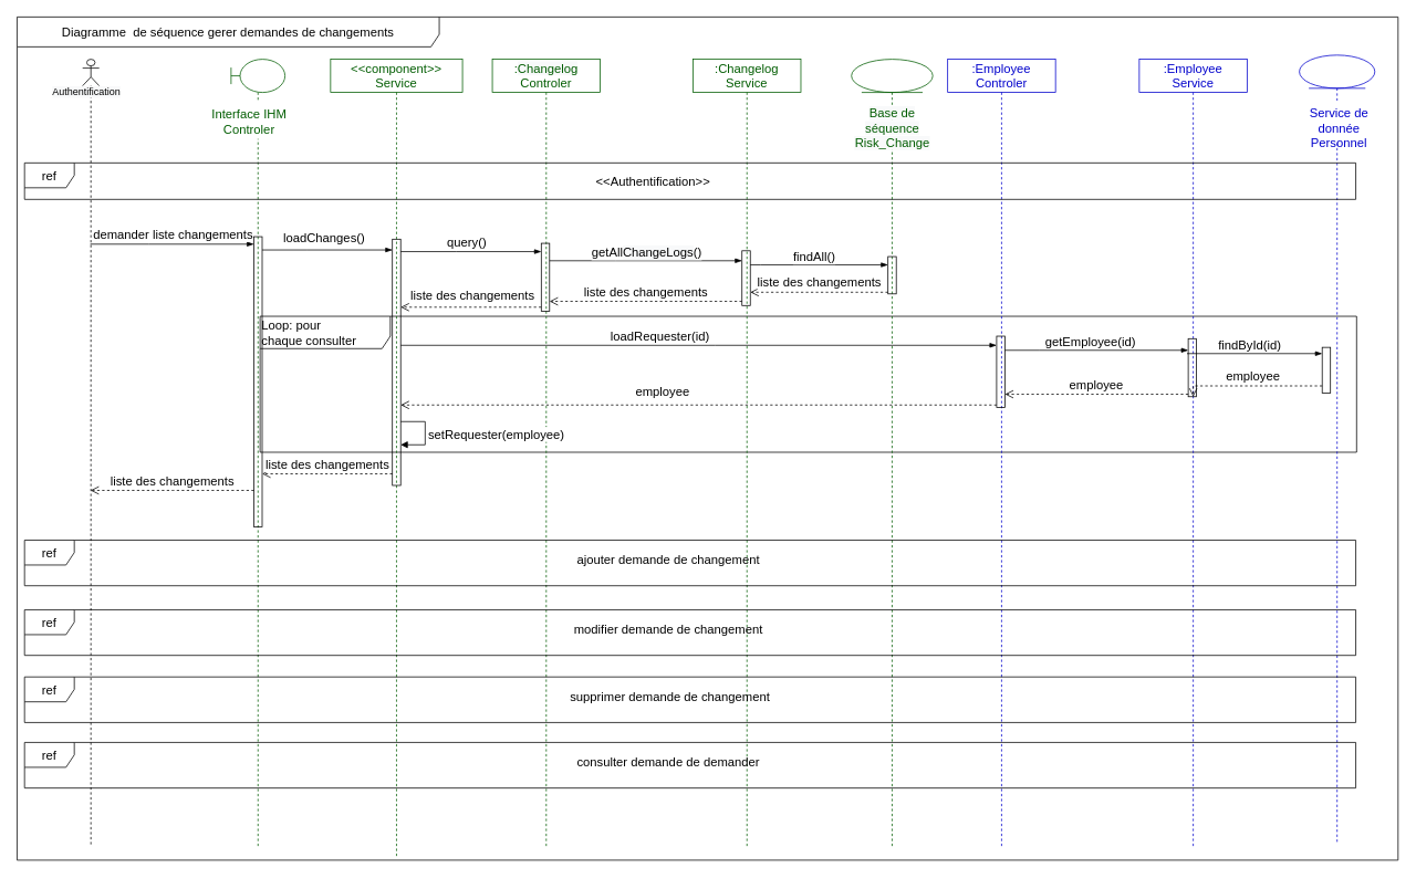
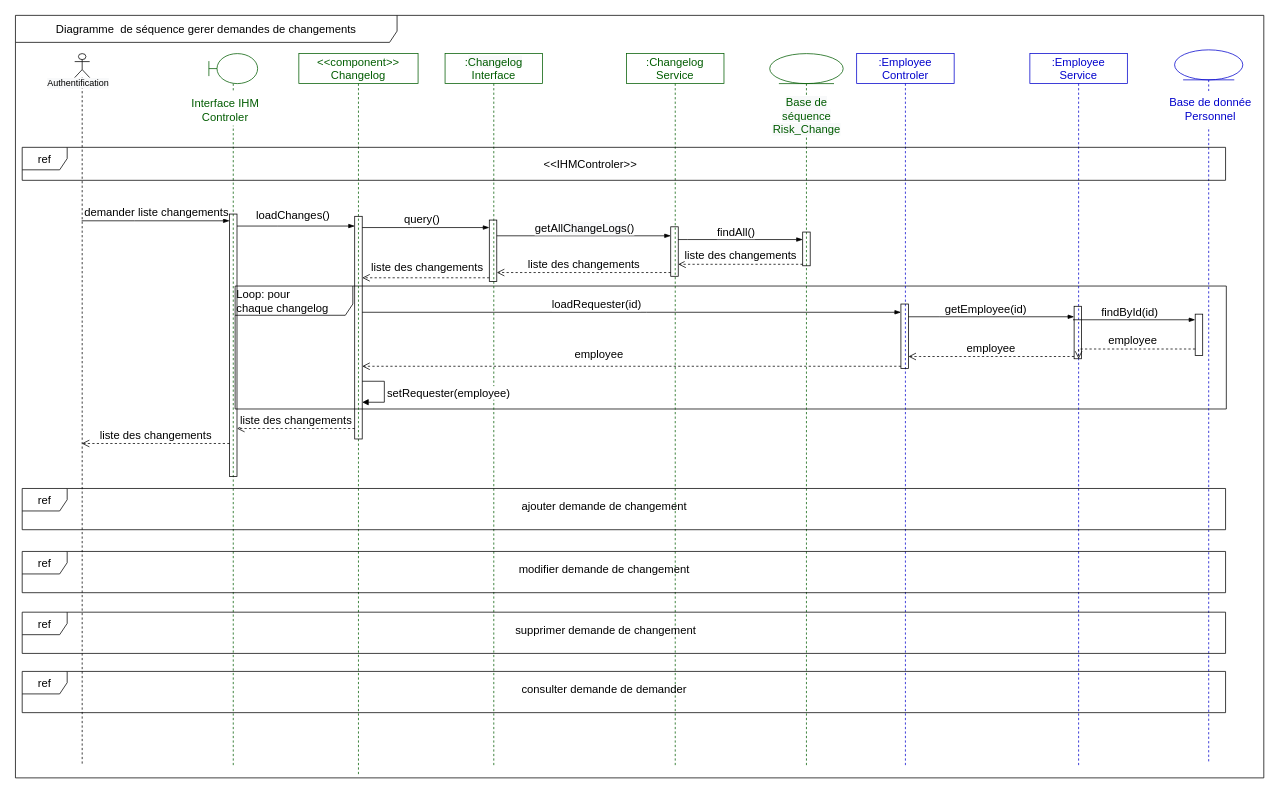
- <mxCell id="43" value="&amp;lt;&amp;lt;component&amp;gt;&amp;gt;&lt;br&gt;Service" style="shape=umlLifeline;perimeter=lifelinePerimeter;whiteSpace=wrap;html=1;container=1;collapsible=0;recursiveResize=0;outlineConnect=0;rounded=0;shadow=0;glass=0;sketch=0;fillColor=none;fontSize=15;fontColor=#005C00;strokeColor=#005C00;" parent="1" vertex="1"><mxGeometry x="398" y="71" width="159" height="961" as="geometry" /></mxCell>
+ <mxCell id="43" value="&amp;lt;&amp;lt;component&amp;gt;&amp;gt;&lt;br&gt;Changelog" style="shape=umlLifeline;perimeter=lifelinePerimeter;whiteSpace=wrap;html=1;container=1;collapsible=0;recursiveResize=0;outlineConnect=0;rounded=0;shadow=0;glass=0;sketch=0;fillColor=none;fontSize=15;fontColor=#005C00;strokeColor=#005C00;" parent="1" vertex="1"><mxGeometry x="398" y="71" width="159" height="961" as="geometry" /></mxCell>
- <mxCell id="4" value=":&lt;span style=&quot;background-color: rgb(248, 249, 250);&quot;&gt;Changelog&lt;/span&gt;&lt;br&gt;Controler" style="shape=umlLifeline;perimeter=lifelinePerimeter;whiteSpace=wrap;html=1;container=1;collapsible=0;recursiveResize=0;outlineConnect=0;rounded=0;shadow=0;glass=0;sketch=0;fillColor=none;fontSize=15;fontColor=#005C00;strokeColor=#005C00;labelBackgroundColor=default;" parent="1" vertex="1"><mxGeometry x="593" y="71" width="130" height="950" as="geometry" /></mxCell>
+ <mxCell id="4" value=":&lt;span style=&quot;background-color: rgb(248, 249, 250);&quot;&gt;Changelog&lt;/span&gt;&lt;br&gt;Interface" style="shape=umlLifeline;perimeter=lifelinePerimeter;whiteSpace=wrap;html=1;container=1;collapsible=0;recursiveResize=0;outlineConnect=0;rounded=0;shadow=0;glass=0;sketch=0;fillColor=none;fontSize=15;fontColor=#005C00;strokeColor=#005C00;labelBackgroundColor=default;" parent="1" vertex="1"><mxGeometry x="593" y="71" width="130" height="950" as="geometry" /></mxCell>
- <mxCell id="18" value="Service de donnée&lt;br&gt;Personnel" style="text;whiteSpace=wrap;html=1;fontSize=15;align=center;fillColor=default;fontColor=#0000CC;" parent="17" vertex="1"><mxGeometry x="-11" y="55" width="118" height="48" as="geometry" /></mxCell>
+ <mxCell id="18" value="Base de donnée&lt;br&gt;Personnel" style="text;whiteSpace=wrap;html=1;fontSize=15;align=center;fillColor=default;fontColor=#0000CC;" parent="17" vertex="1"><mxGeometry x="-11" y="55" width="118" height="48" as="geometry" /></mxCell>
- <mxCell id="51" value="&amp;lt;&amp;lt;Authentification&amp;gt;&amp;gt;" style="text;html=1;strokeColor=none;fillColor=none;align=center;verticalAlign=middle;whiteSpace=wrap;rounded=0;labelBackgroundColor=none;fontSize=15;fontColor=#000000;" parent="1" vertex="1"><mxGeometry x="711" y="203" width="152" height="30" as="geometry" /></mxCell>
+ <mxCell id="51" value="&amp;lt;&amp;lt;IHMControler&amp;gt;&amp;gt;" style="text;html=1;strokeColor=none;fillColor=none;align=center;verticalAlign=middle;whiteSpace=wrap;rounded=0;labelBackgroundColor=none;fontSize=15;fontColor=#000000;" parent="1" vertex="1"><mxGeometry x="711" y="203" width="152" height="30" as="geometry" /></mxCell>
- <mxCell id="3" value="Loop: pour &lt;br&gt;&lt;div style=&quot;text-align: center;&quot;&gt;&lt;span style=&quot;background-color: initial;&quot;&gt;chaque consulter&lt;/span&gt;&lt;/div&gt;" style="shape=umlFrame;whiteSpace=wrap;html=1;rounded=0;shadow=0;glass=0;sketch=0;fontSize=15;fillColor=none;width=157;height=39;align=left;" parent="1" vertex="1"><mxGeometry x="313" y="381" width="1322" height="164" as="geometry" /></mxCell>
+ <mxCell id="3" value="Loop: pour &lt;br&gt;&lt;div style=&quot;text-align: center;&quot;&gt;&lt;span style=&quot;background-color: initial;&quot;&gt;chaque changelog&lt;/span&gt;&lt;/div&gt;" style="shape=umlFrame;whiteSpace=wrap;html=1;rounded=0;shadow=0;glass=0;sketch=0;fontSize=15;fillColor=none;width=157;height=39;align=left;" parent="1" vertex="1"><mxGeometry x="313" y="381" width="1322" height="164" as="geometry" /></mxCell>
